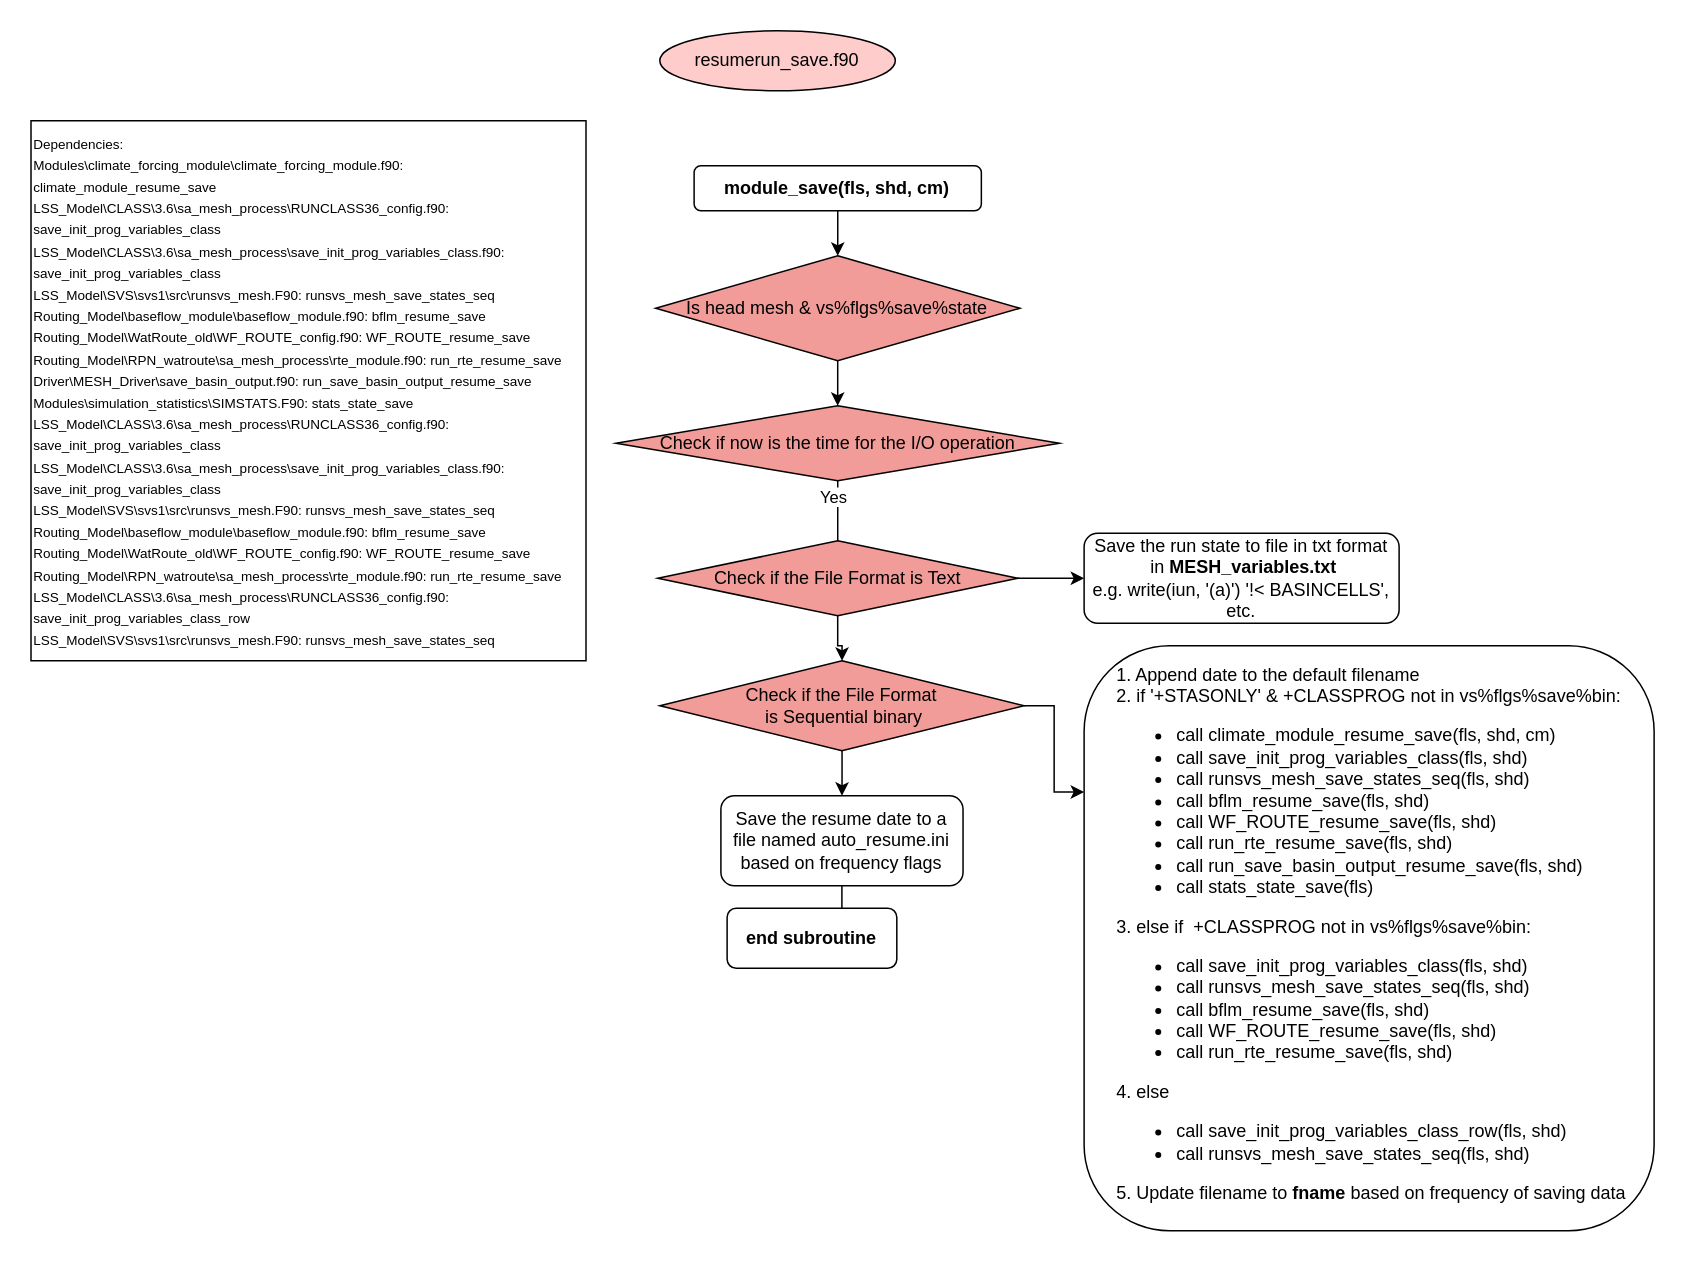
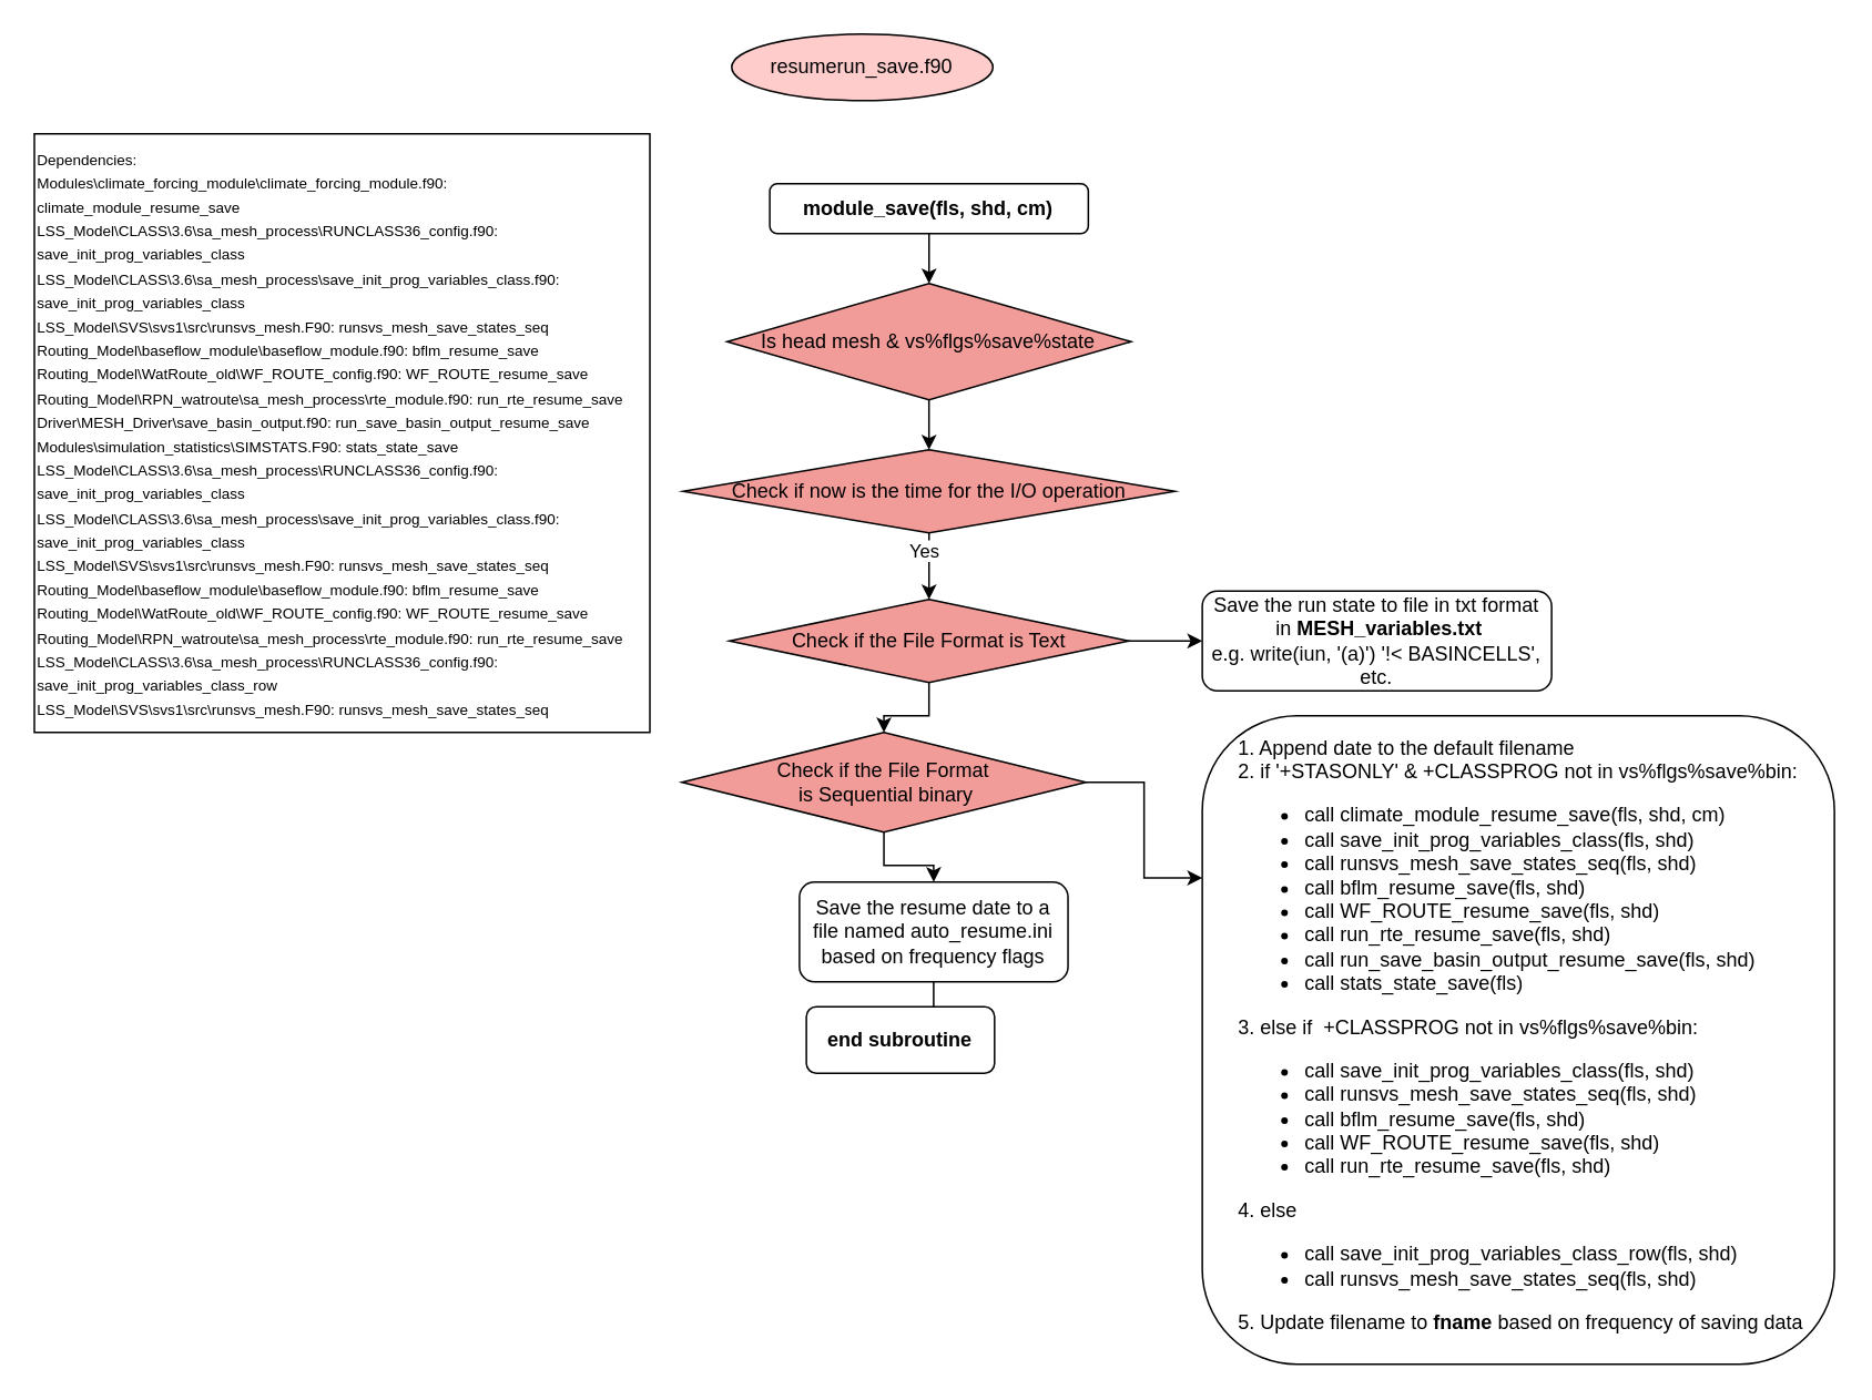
- <mxCell id="8" value="" style="edgeStyle=orthogonalEdgeStyle;rounded=0;orthogonalLoop=1;jettySize=auto;html=1;endArrow=none;" parent="1" source="10" target="14" edge="1"><mxGeometry relative="1" as="geometry"><mxPoint x="559.9" y="395" as="targetPoint" /></mxGeometry></mxCell>
+ <mxCell id="8" value="" style="edgeStyle=orthogonalEdgeStyle;rounded=0;orthogonalLoop=1;jettySize=auto;html=1;" parent="1" source="10" target="14" edge="1"><mxGeometry relative="1" as="geometry"><mxPoint x="559.9" y="395" as="targetPoint" /></mxGeometry></mxCell>
- <mxCell id="17" value="Check if the File Format&lt;div&gt;&amp;nbsp;is Sequential binary&lt;/div&gt;" style="rhombus;whiteSpace=wrap;html=1;fillColor=#F19C99;" parent="1" vertex="1"><mxGeometry x="439.21" y="440" width="242.87" height="60" as="geometry" /></mxCell>
+ <mxCell id="17" value="Check if the File Format&lt;div&gt;&amp;nbsp;is Sequential binary&lt;/div&gt;" style="rhombus;whiteSpace=wrap;html=1;fillColor=#F19C99;" parent="1" vertex="1"><mxGeometry x="409.21" y="440" width="242.87" height="60" as="geometry" /></mxCell>
